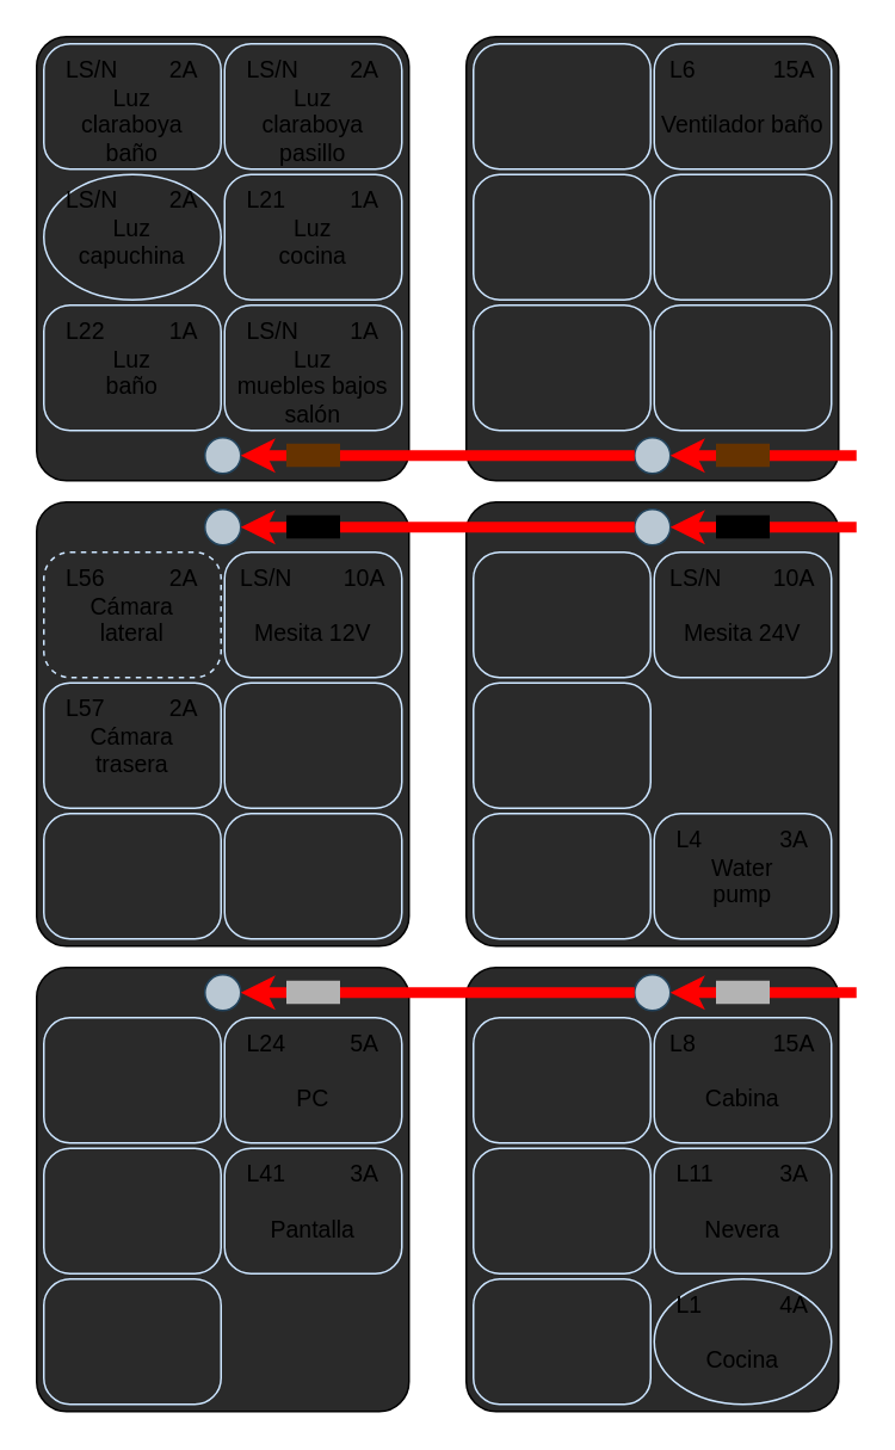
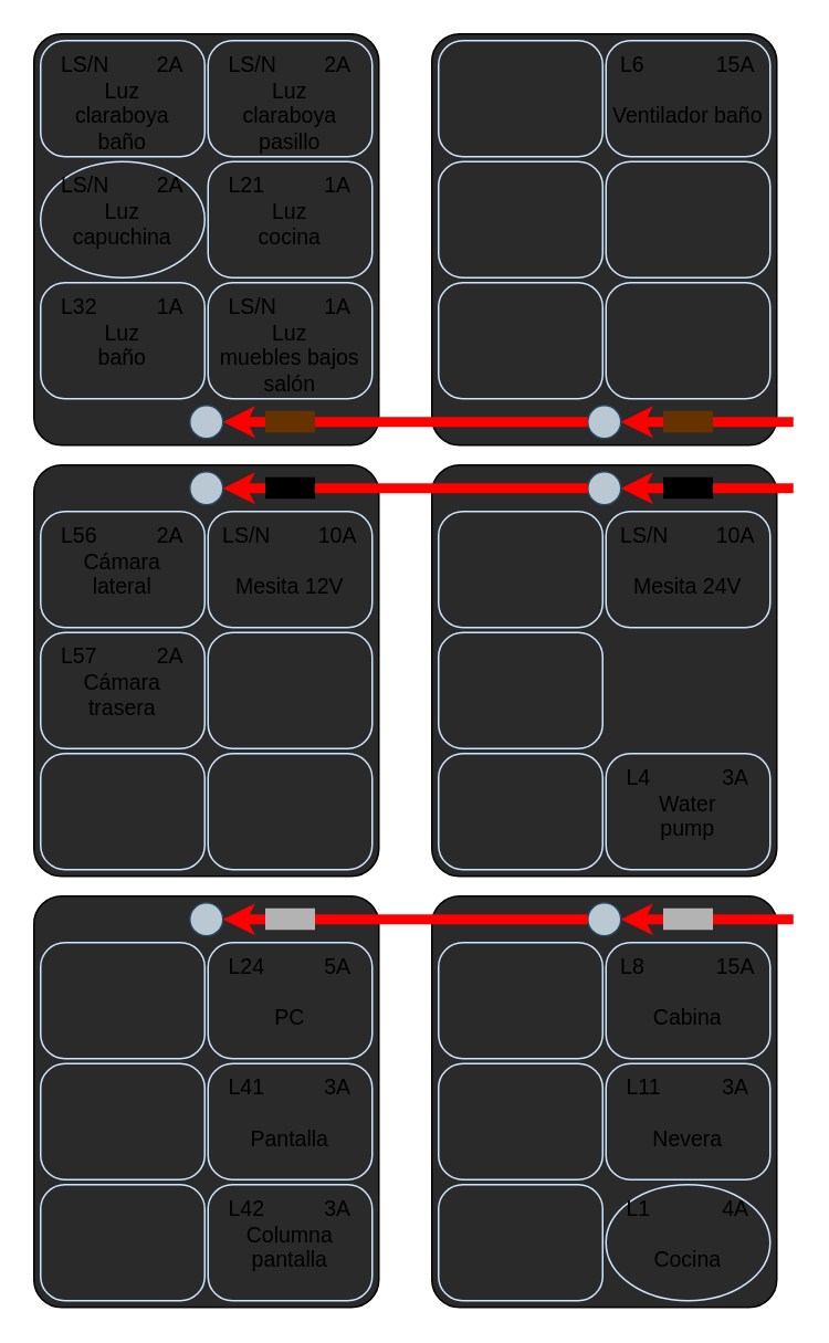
- <mxCell id="11" value="&lt;span&gt;L22&lt;span style=&quot;white-space: pre&quot;&gt;&#09;&lt;/span&gt;&lt;span style=&quot;white-space: pre&quot;&gt;&#09;&lt;/span&gt;1&lt;/span&gt;&lt;span&gt;A&lt;/span&gt;&lt;br&gt;&lt;span&gt;Luz&lt;br&gt;&lt;/span&gt;&lt;span&gt;baño&lt;/span&gt;" style="rounded=1;whiteSpace=wrap;html=1;fontSize=13;arcSize=21;fillColor=none;strokeColor=#CCE5FF;verticalAlign=top;" parent="1" vertex="1"><mxGeometry x="24" y="170" width="99" height="70" as="geometry" /></mxCell>
+ <mxCell id="11" value="&lt;span&gt;L32&lt;span style=&quot;white-space: pre&quot;&gt;&#09;&lt;/span&gt;&lt;span style=&quot;white-space: pre&quot;&gt;&#09;&lt;/span&gt;1&lt;/span&gt;&lt;span&gt;A&lt;/span&gt;&lt;br&gt;&lt;span&gt;Luz&lt;br&gt;&lt;/span&gt;&lt;span&gt;baño&lt;/span&gt;" style="rounded=1;whiteSpace=wrap;html=1;fontSize=13;arcSize=21;fillColor=none;strokeColor=#CCE5FF;verticalAlign=top;" parent="1" vertex="1"><mxGeometry x="24" y="170" width="99" height="70" as="geometry" /></mxCell>
- <mxCell id="20" value="L56&lt;span style=&quot;white-space: pre&quot;&gt;&#09;&lt;/span&gt;&lt;span style=&quot;white-space: pre&quot;&gt;&#09;&lt;/span&gt;2A&lt;br&gt;Cámara&lt;br&gt;lateral&lt;br&gt;" style="rounded=1;whiteSpace=wrap;html=1;fontSize=13;arcSize=21;fillColor=none;strokeColor=#CCE5FF;verticalAlign=top;dashed=1;" parent="1" vertex="1"><mxGeometry x="24" y="308" width="99" height="70" as="geometry" /></mxCell>
+ <mxCell id="20" value="L56&lt;span style=&quot;white-space: pre&quot;&gt;&#09;&lt;/span&gt;&lt;span style=&quot;white-space: pre&quot;&gt;&#09;&lt;/span&gt;2A&lt;br&gt;Cámara&lt;br&gt;lateral&lt;br&gt;" style="rounded=1;whiteSpace=wrap;html=1;fontSize=13;arcSize=21;fillColor=none;strokeColor=#CCE5FF;verticalAlign=top;" parent="1" vertex="1"><mxGeometry x="24" y="308" width="99" height="70" as="geometry" /></mxCell>
+ <mxCell id="36" value="L42&lt;span style=&quot;white-space: pre&quot;&gt;&#09;&lt;/span&gt;&lt;span style=&quot;white-space: pre&quot;&gt;&#09;&lt;/span&gt;3A&lt;br&gt;Columna&lt;br&gt;pantalla" style="rounded=1;whiteSpace=wrap;html=1;fontSize=13;arcSize=21;fillColor=none;strokeColor=#CCE5FF;verticalAlign=top;" parent="1" vertex="1"><mxGeometry x="125" y="714" width="99" height="70" as="geometry" /></mxCell>
